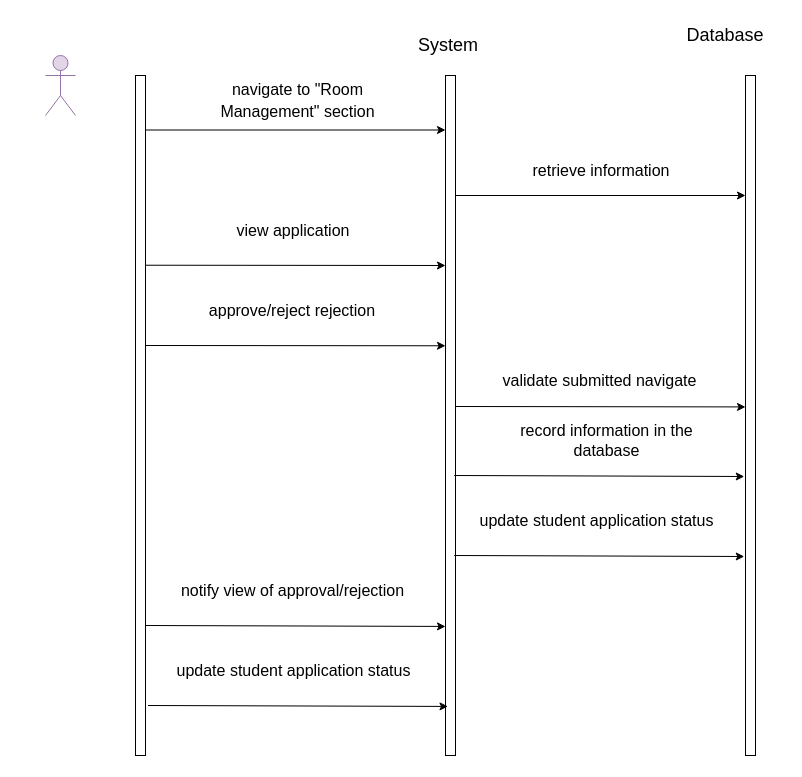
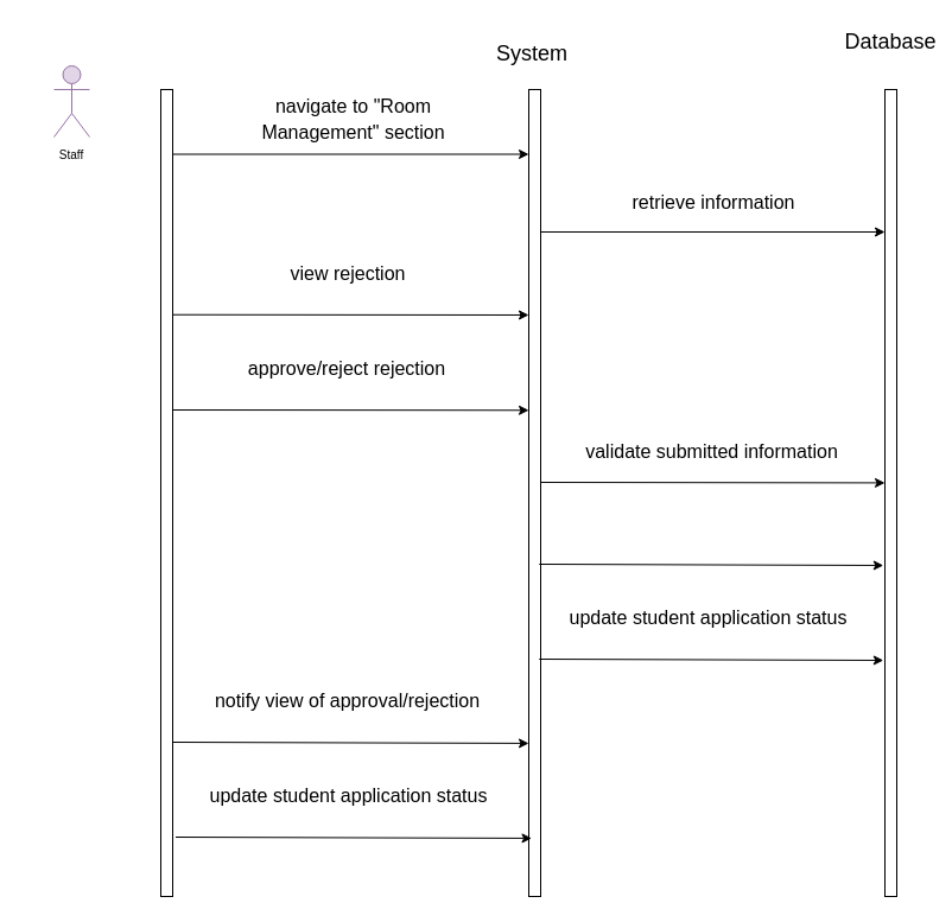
- <mxCell id="8" value="Database" style="text;html=1;strokeColor=none;fillColor=none;align=center;verticalAlign=middle;whiteSpace=wrap;rounded=0;fontSize=18;" vertex="1" parent="1"><mxGeometry x="695" y="20" width="60" height="30" as="geometry" /></mxCell>
+ <mxCell id="8" value="Database" style="text;html=1;strokeColor=none;fillColor=none;align=center;verticalAlign=middle;whiteSpace=wrap;rounded=0;fontSize=18;" vertex="1" parent="1"><mxGeometry x="720" y="20" width="60" height="30" as="geometry" /></mxCell>
+ <mxCell id="4" value="Staff" style="text;html=1;strokeColor=none;fillColor=none;align=center;verticalAlign=middle;whiteSpace=wrap;rounded=0;fontSize=10;" vertex="1" parent="1"><mxGeometry x="20" y="115" width="80" height="30" as="geometry" /></mxCell>
- <mxCell id="12" value="&lt;span style=&quot;font-size: 16px;&quot;&gt;view application&lt;/span&gt;" style="text;html=1;strokeColor=none;fillColor=none;align=center;verticalAlign=middle;whiteSpace=wrap;rounded=0;fontSize=18;" vertex="1" parent="1"><mxGeometry x="185" y="215" width="216.25" height="30" as="geometry" /></mxCell>
+ <mxCell id="12" value="&lt;span style=&quot;font-size: 16px;&quot;&gt;view rejection&lt;/span&gt;" style="text;html=1;strokeColor=none;fillColor=none;align=center;verticalAlign=middle;whiteSpace=wrap;rounded=0;fontSize=18;" vertex="1" parent="1"><mxGeometry x="185" y="215" width="216.25" height="30" as="geometry" /></mxCell>
- <mxCell id="14" value="validate submitted navigate" style="text;html=1;align=center;verticalAlign=middle;whiteSpace=wrap;rounded=0;fontSize=16;" vertex="1" parent="1"><mxGeometry x="477.5" y="365" width="242.5" height="30" as="geometry" /></mxCell>
+ <mxCell id="14" value="validate submitted information" style="text;html=1;align=center;verticalAlign=middle;whiteSpace=wrap;rounded=0;fontSize=16;" vertex="1" parent="1"><mxGeometry x="477.5" y="365" width="242.5" height="30" as="geometry" /></mxCell>
- <mxCell id="19" value="record information in the database" style="text;html=1;align=center;verticalAlign=middle;whiteSpace=wrap;rounded=0;fontSize=16;" vertex="1" parent="1"><mxGeometry x="485" y="425" width="242.5" height="30" as="geometry" /></mxCell>
